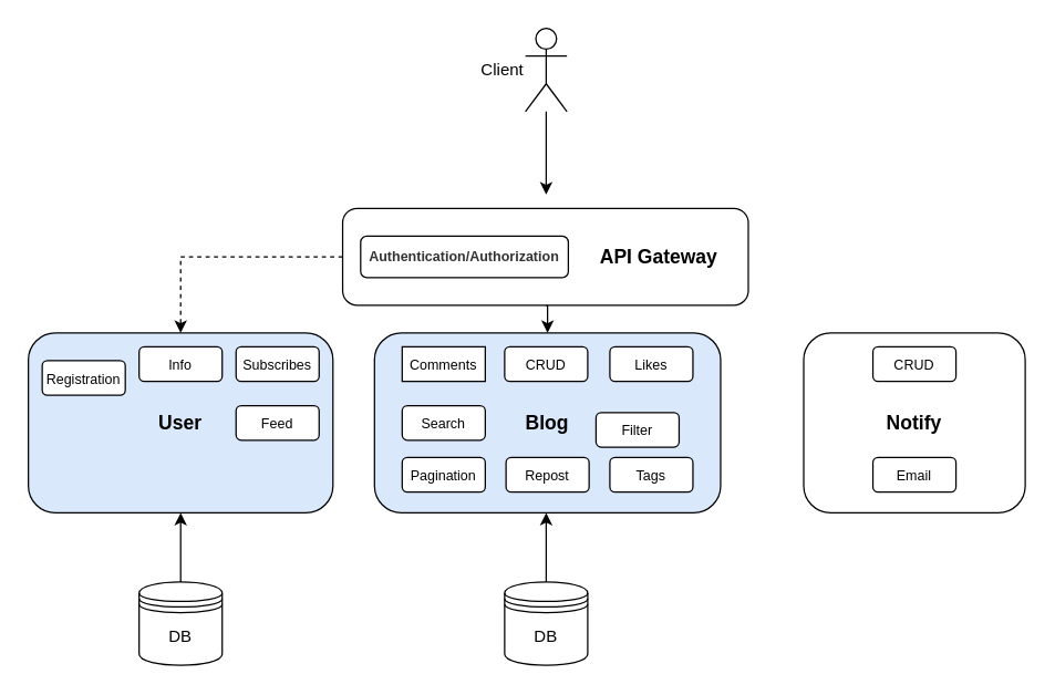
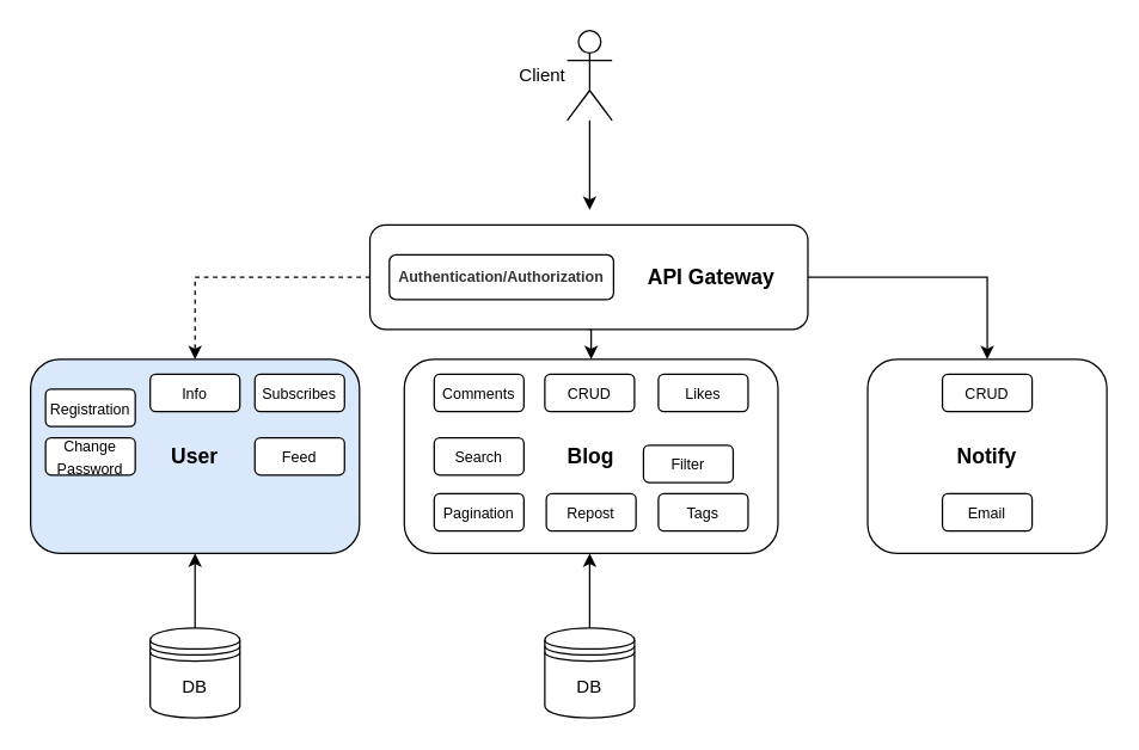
+ <mxCell id="4" style="edgeStyle=orthogonalEdgeStyle;rounded=0;orthogonalLoop=1;jettySize=auto;html=1;exitX=1;exitY=0.5;exitDx=0;exitDy=0;" edge="1" parent="1" source="6" target="11"><mxGeometry relative="1" as="geometry" /></mxCell>
- <mxCell id="22" value="&lt;span style=&quot;font-size: 10px;&quot;&gt;Comments&lt;br&gt;&lt;/span&gt;" style="whiteSpace=wrap;html=1;rounded=0;" vertex="1" parent="1"><mxGeometry x="290" y="250" width="60" height="25" as="geometry" /></mxCell>
+ <mxCell id="22" value="&lt;span style=&quot;font-size: 10px;&quot;&gt;Comments&lt;br&gt;&lt;/span&gt;" style="rounded=1;whiteSpace=wrap;html=1;" vertex="1" parent="1"><mxGeometry x="290" y="250" width="60" height="25" as="geometry" /></mxCell>
+ <mxCell id="19" value="&lt;font style=&quot;font-size: 10px;&quot;&gt;Change Password&lt;/font&gt;" style="rounded=1;whiteSpace=wrap;html=1;" vertex="1" parent="1"><mxGeometry x="30" y="292.5" width="60" height="25" as="geometry" /></mxCell>
- <mxCell id="10" value="&lt;font style=&quot;font-size: 14px;&quot;&gt;&lt;b&gt;Blog&lt;/b&gt;&lt;/font&gt;" style="rounded=1;whiteSpace=wrap;html=1;labelPosition=center;verticalLabelPosition=middle;align=center;verticalAlign=middle;fillColor=#dae8fc;" vertex="1" parent="1"><mxGeometry x="270" y="240" width="250" height="130" as="geometry" /></mxCell>
+ <mxCell id="10" value="&lt;font style=&quot;font-size: 14px;&quot;&gt;&lt;b&gt;Blog&lt;/b&gt;&lt;/font&gt;" style="rounded=1;whiteSpace=wrap;html=1;labelPosition=center;verticalLabelPosition=middle;align=center;verticalAlign=middle;" vertex="1" parent="1"><mxGeometry x="270" y="240" width="250" height="130" as="geometry" /></mxCell>
